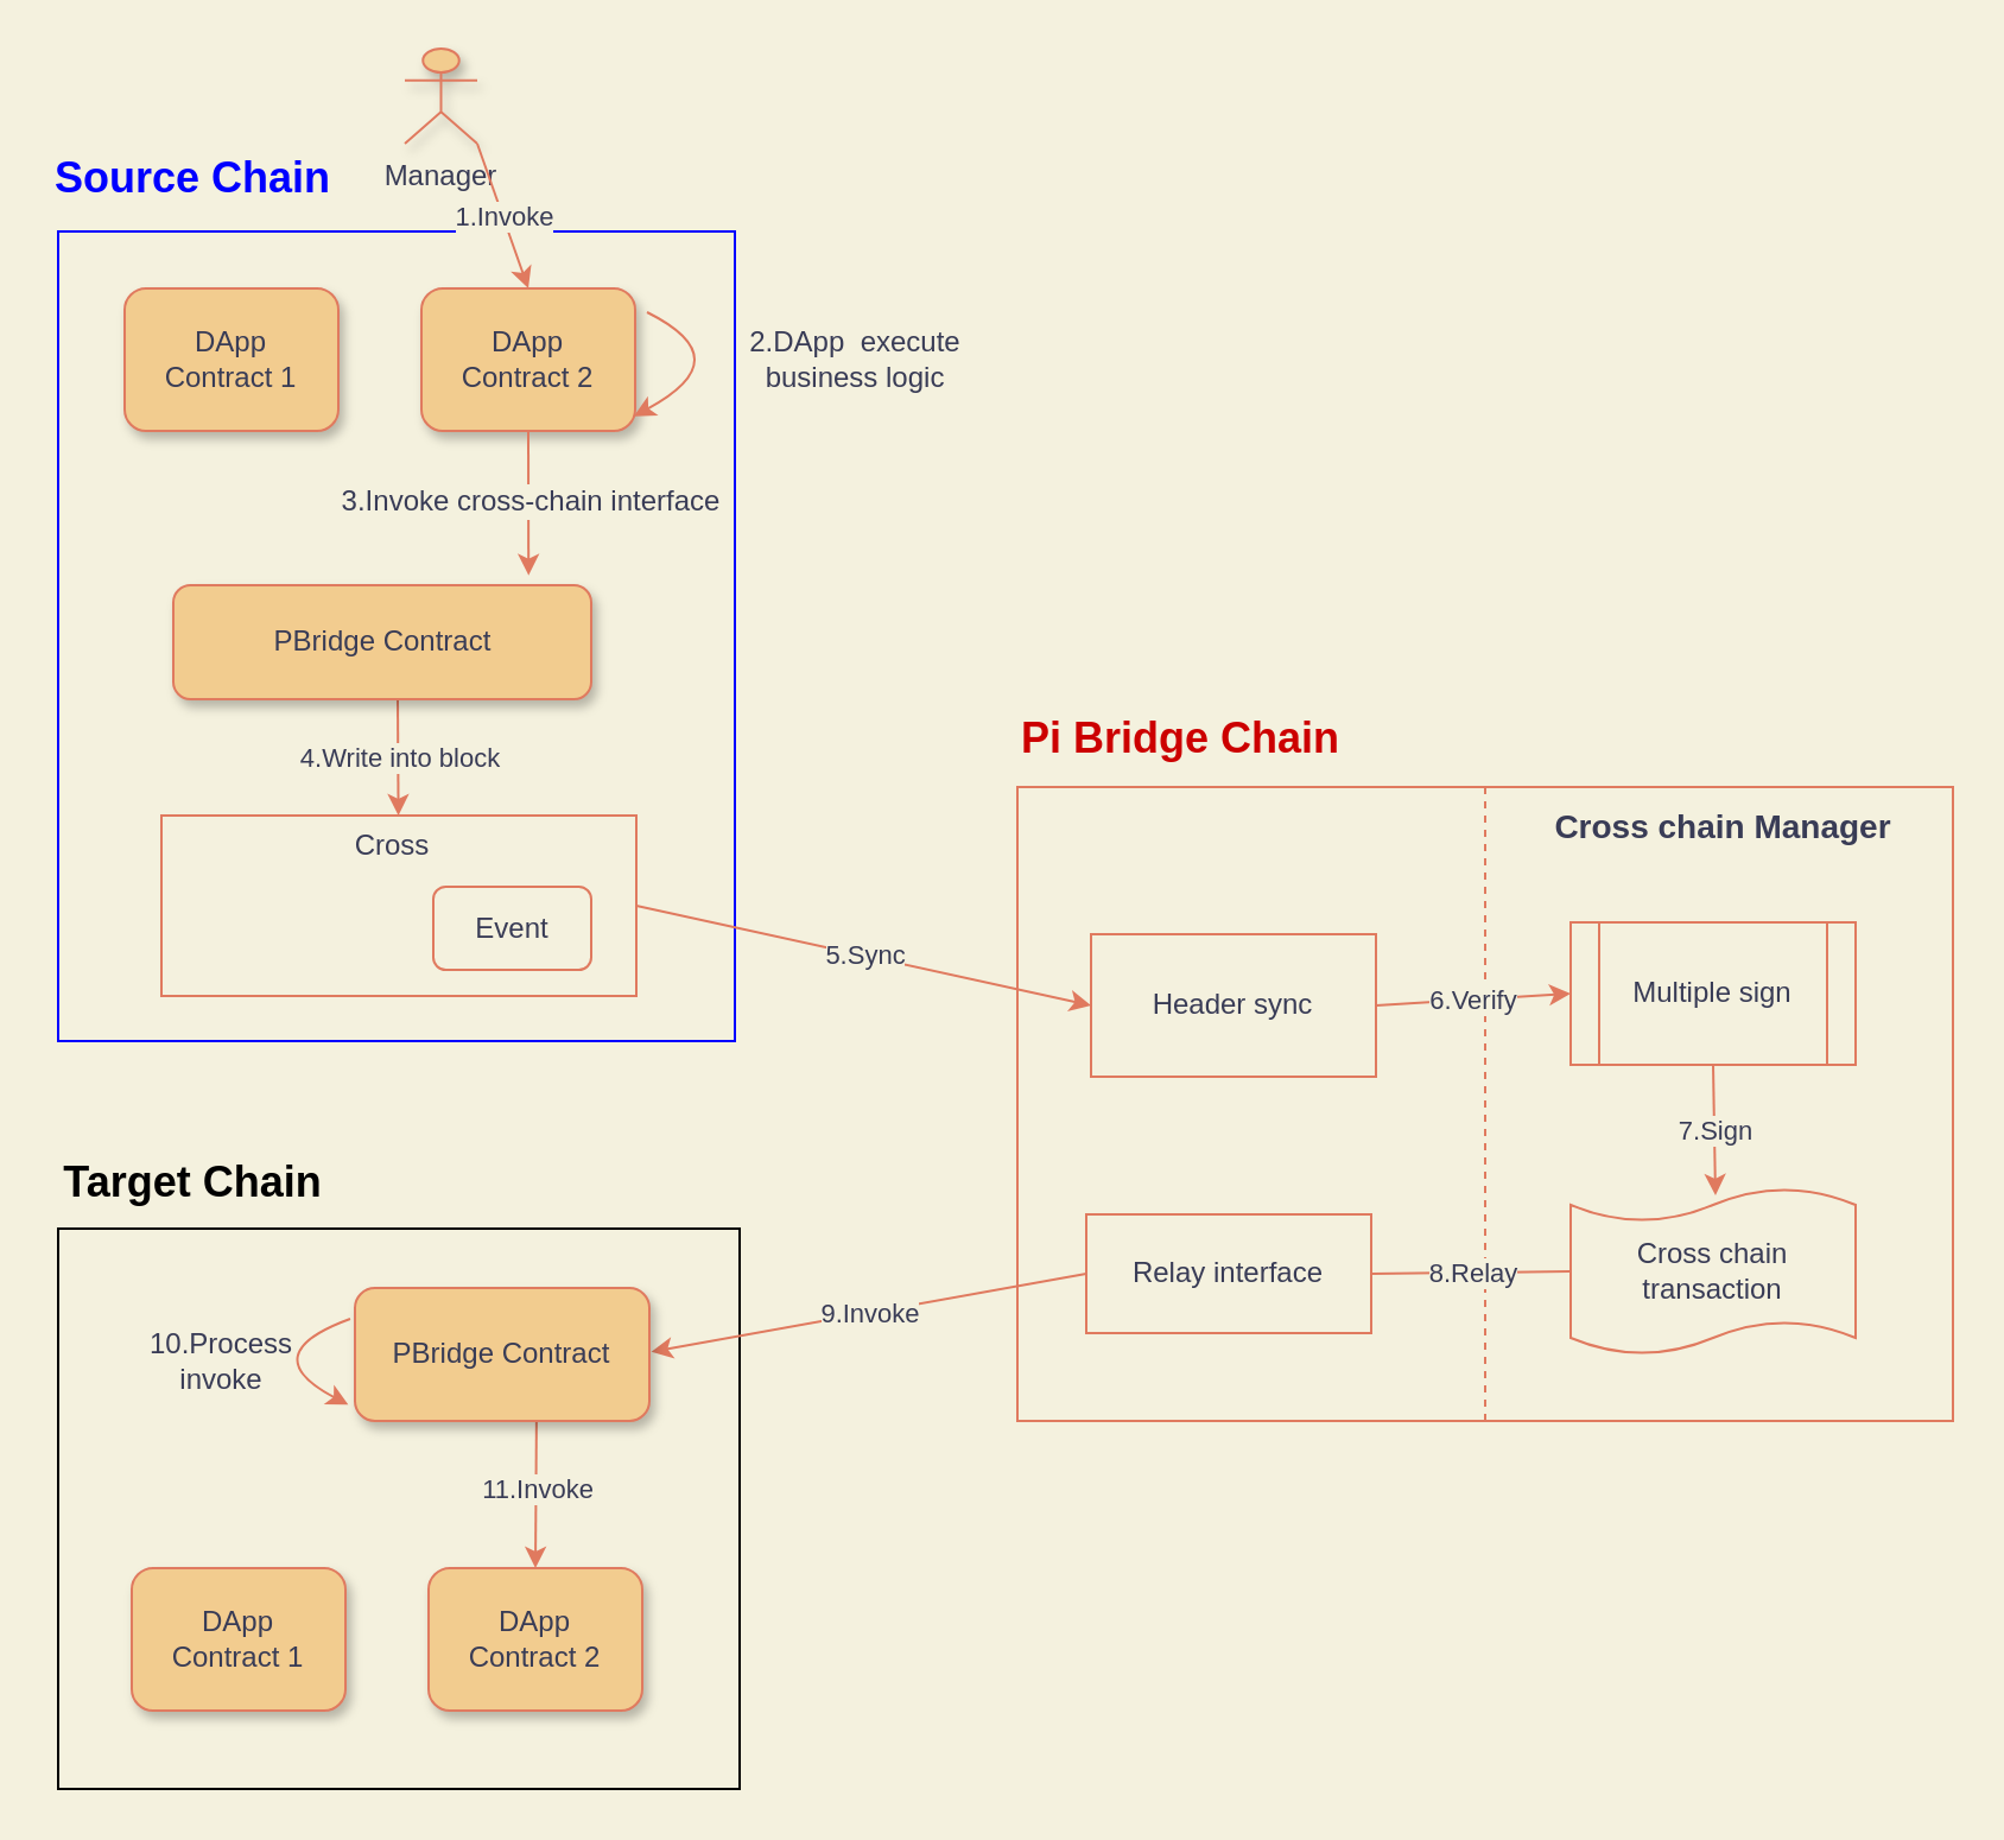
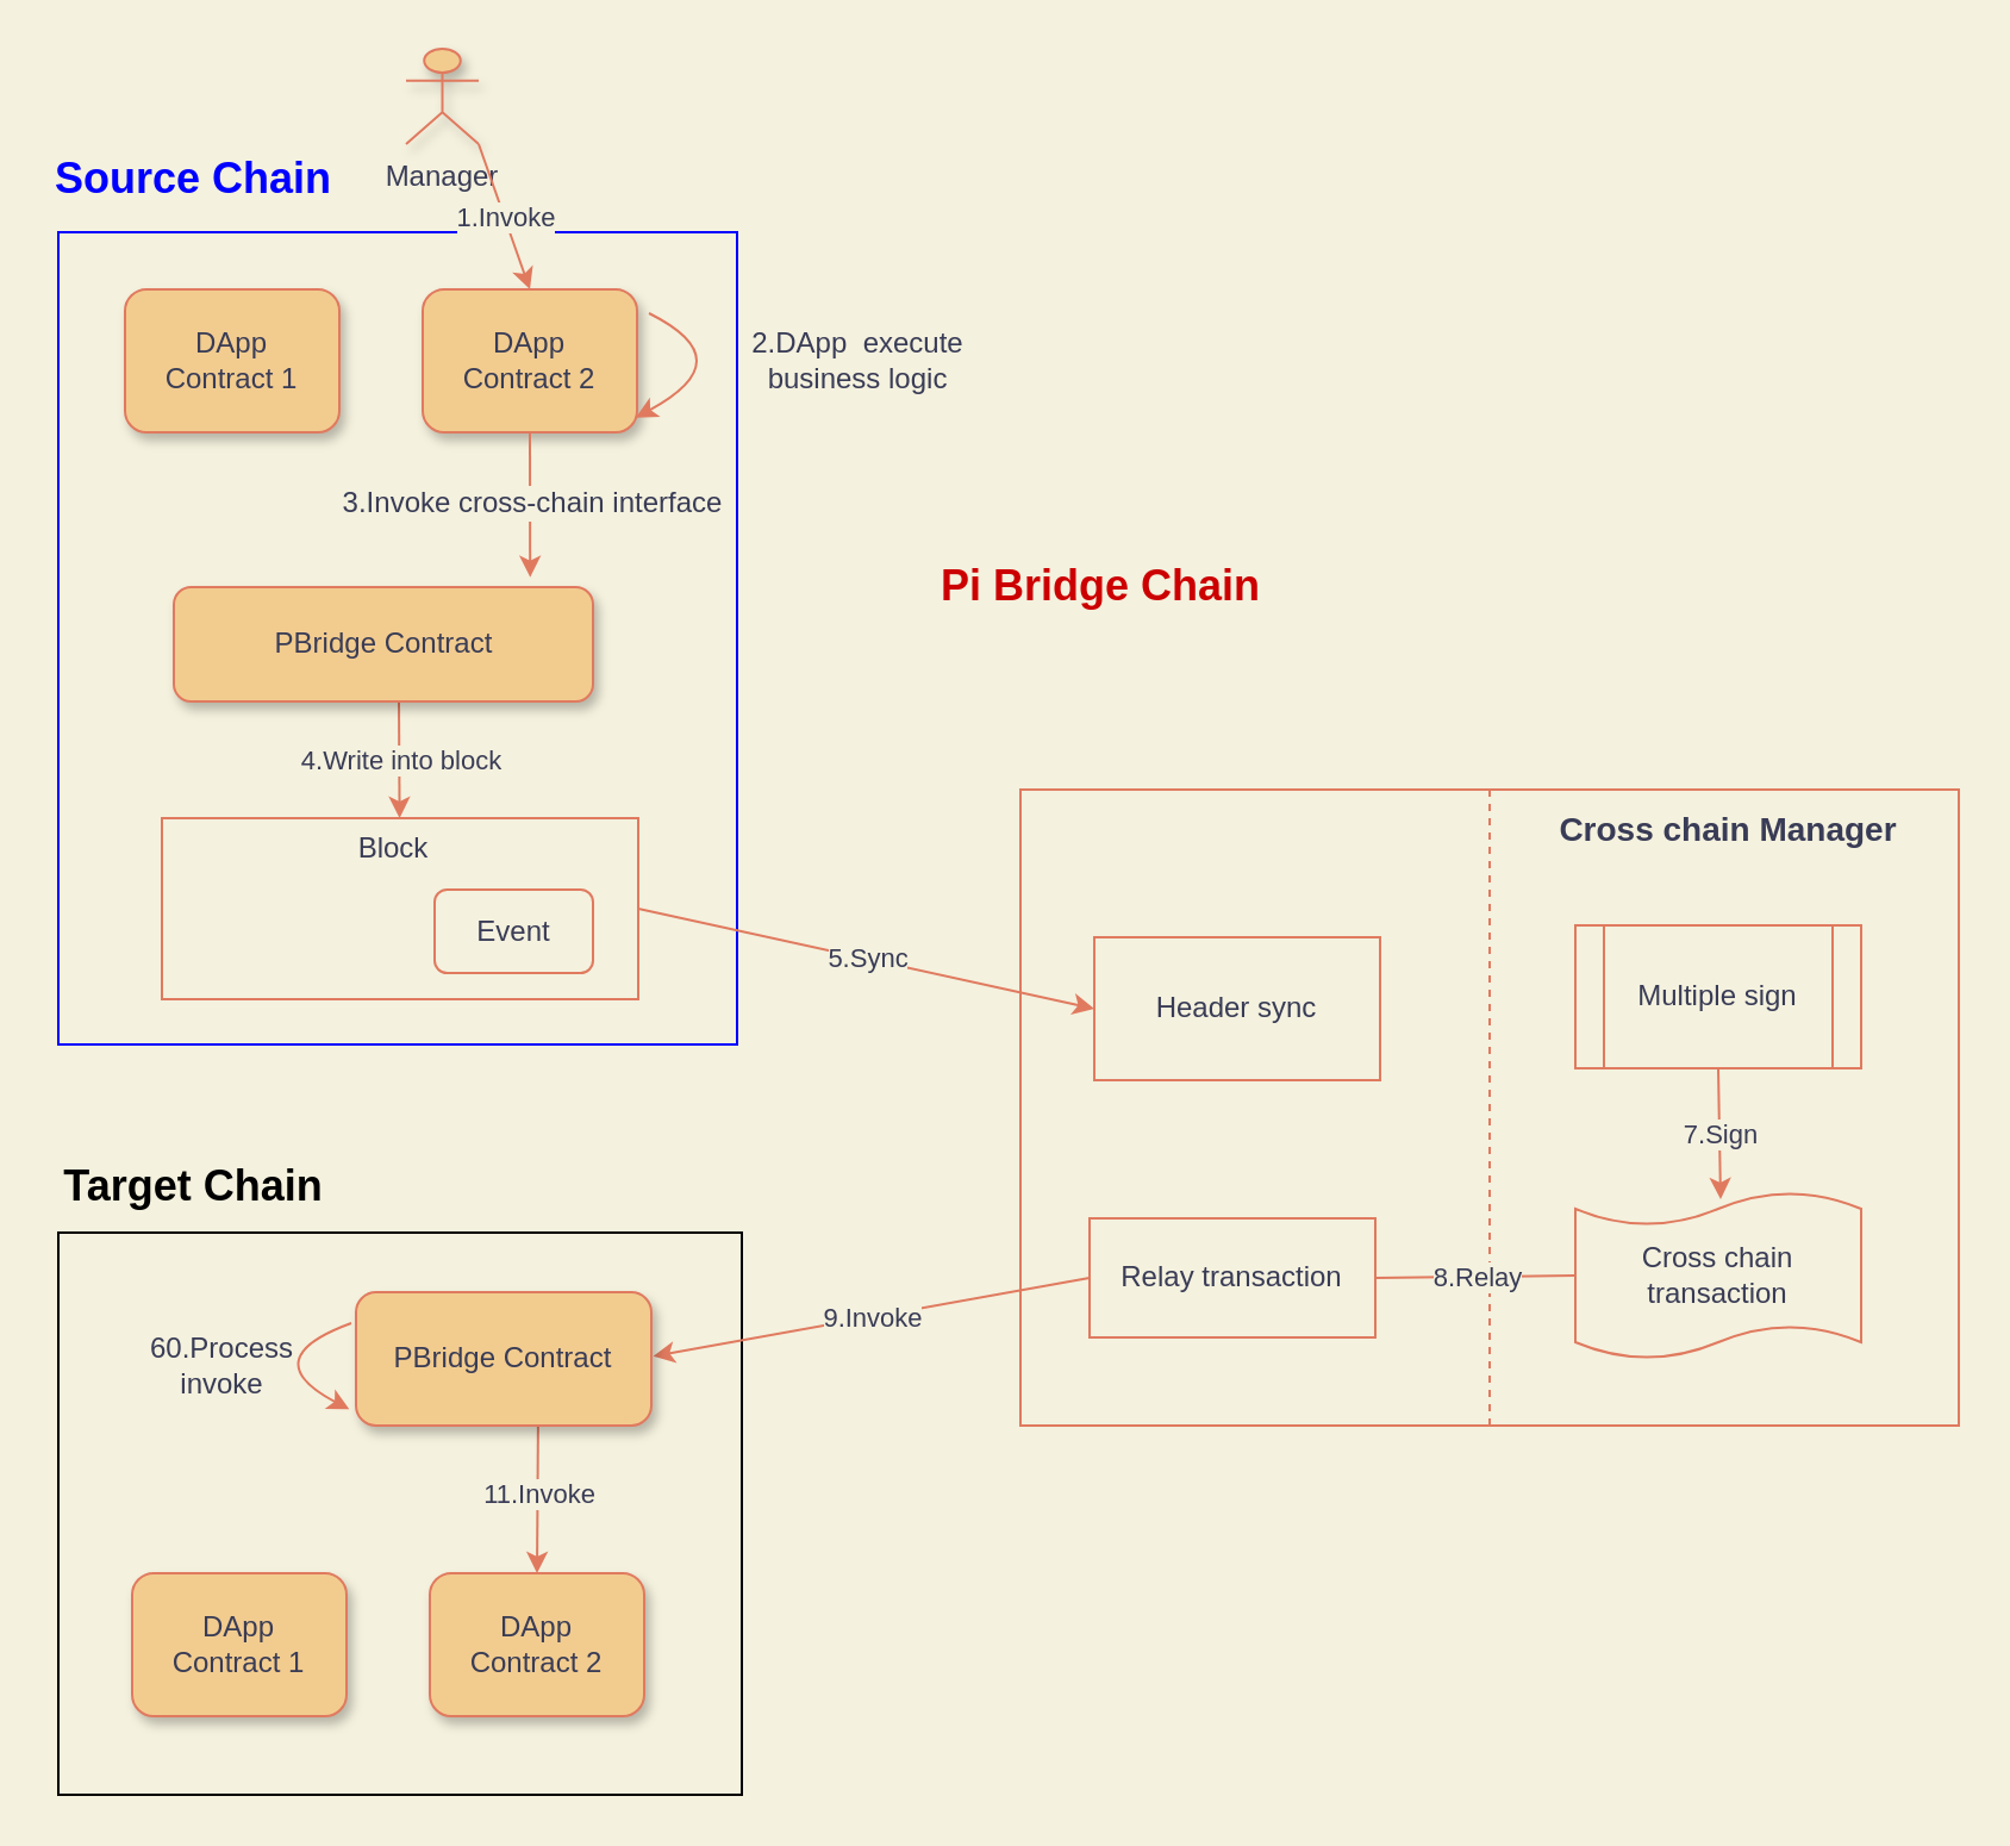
- <mxCell id="32" value="&lt;font style=&quot;font-size: 18px&quot; color=&quot;#cc0000&quot;&gt;&lt;b&gt;Pi Bridge Chain&lt;/b&gt;&lt;/font&gt;" style="text;html=1;strokeColor=none;fillColor=none;align=center;verticalAlign=middle;whiteSpace=wrap;rounded=0;sketch=0;fontColor=#393C56;" vertex="1" parent="1"><mxGeometry x="423" y="301" width="148" height="20" as="geometry" /></mxCell>
+ <mxCell id="32" value="&lt;font style=&quot;font-size: 18px&quot; color=&quot;#cc0000&quot;&gt;&lt;b&gt;Pi Bridge Chain&lt;/b&gt;&lt;/font&gt;" style="text;html=1;strokeColor=none;fillColor=none;align=center;verticalAlign=middle;whiteSpace=wrap;rounded=0;sketch=0;fontColor=#393C56;" vertex="1" parent="1"><mxGeometry x="388" y="236" width="148" height="20" as="geometry" /></mxCell>
- <mxCell id="15" value="Cross" style="text;html=1;strokeColor=none;fillColor=none;align=center;verticalAlign=middle;whiteSpace=wrap;rounded=0;shadow=0;fontColor=#393C56;" vertex="1" parent="1"><mxGeometry x="145" y="346" width="40" height="20" as="geometry" /></mxCell>
+ <mxCell id="15" value="Block" style="text;html=1;strokeColor=none;fillColor=none;align=center;verticalAlign=middle;whiteSpace=wrap;rounded=0;shadow=0;fontColor=#393C56;" vertex="1" parent="1"><mxGeometry x="145" y="346" width="40" height="20" as="geometry" /></mxCell>
- <mxCell id="35" value="" style="endArrow=classic;html=1;strokeColor=#E07A5F;fontColor=#393C56;labelBackgroundColor=#F4F1DE;exitX=1;exitY=0.5;exitDx=0;exitDy=0;entryX=0;entryY=0.5;entryDx=0;entryDy=0;" edge="1" parent="1" source="19" target="20"><mxGeometry relative="1" as="geometry"><mxPoint x="579" y="421" as="sourcePoint" /><mxPoint x="804.5" y="448" as="targetPoint" /></mxGeometry></mxCell>
- <mxCell id="36" value="6.Verify" style="edgeLabel;resizable=0;html=1;align=center;verticalAlign=middle;fontColor=#393C56;labelBackgroundColor=#F4F1DE;" connectable="0" vertex="1" parent="35"><mxGeometry relative="1" as="geometry" /></mxCell>
- <mxCell id="23" value="Relay interface" style="rounded=0;whiteSpace=wrap;html=1;shadow=0;strokeColor=#E07A5F;fillColor=none;fontColor=#393C56;" vertex="1" parent="1"><mxGeometry x="457" y="511" width="120" height="50" as="geometry" /></mxCell>
+ <mxCell id="23" value="Relay transaction" style="rounded=0;whiteSpace=wrap;html=1;shadow=0;strokeColor=#E07A5F;fillColor=none;fontColor=#393C56;" vertex="1" parent="1"><mxGeometry x="457" y="511" width="120" height="50" as="geometry" /></mxCell>
- <mxCell id="45" value="10.Process invoke" style="text;html=1;strokeColor=none;fillColor=none;align=center;verticalAlign=middle;whiteSpace=wrap;rounded=0;sketch=0;fontColor=#393C56;" vertex="1" parent="1"><mxGeometry x="72.5" y="563" width="40" height="20" as="geometry" /></mxCell>
+ <mxCell id="45" value="60.Process invoke" style="text;html=1;strokeColor=none;fillColor=none;align=center;verticalAlign=middle;whiteSpace=wrap;rounded=0;sketch=0;fontColor=#393C56;" vertex="1" parent="1"><mxGeometry x="72.5" y="563" width="40" height="20" as="geometry" /></mxCell>
